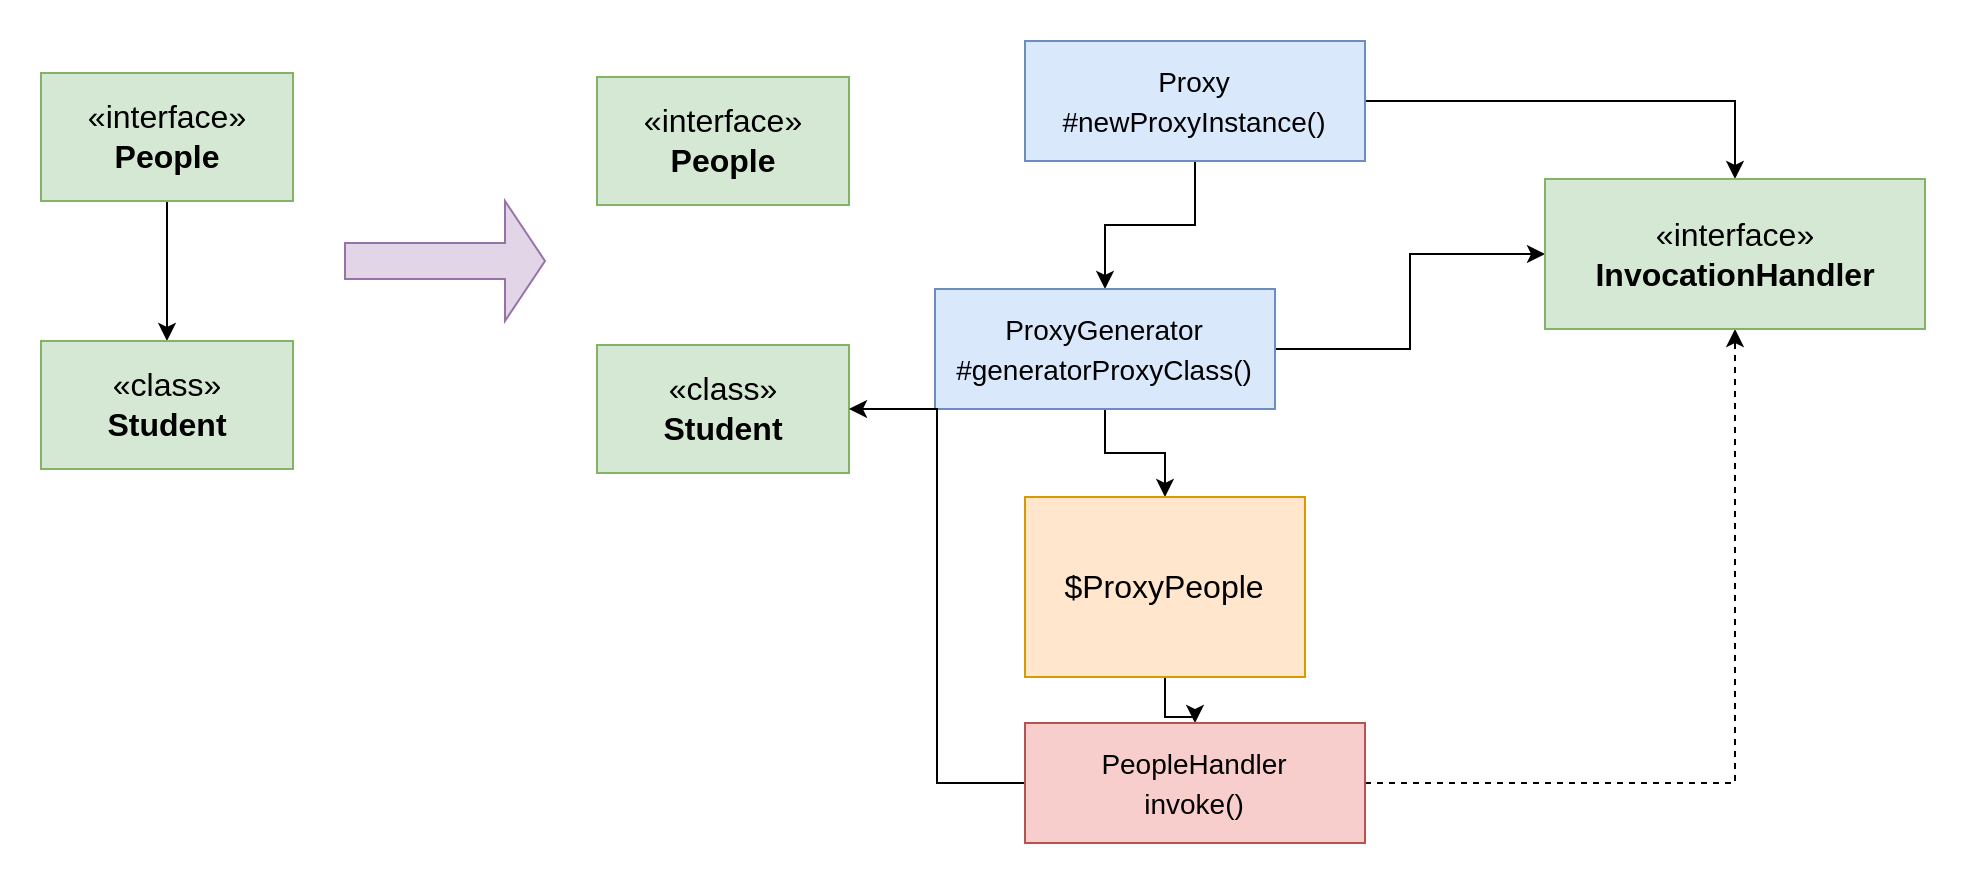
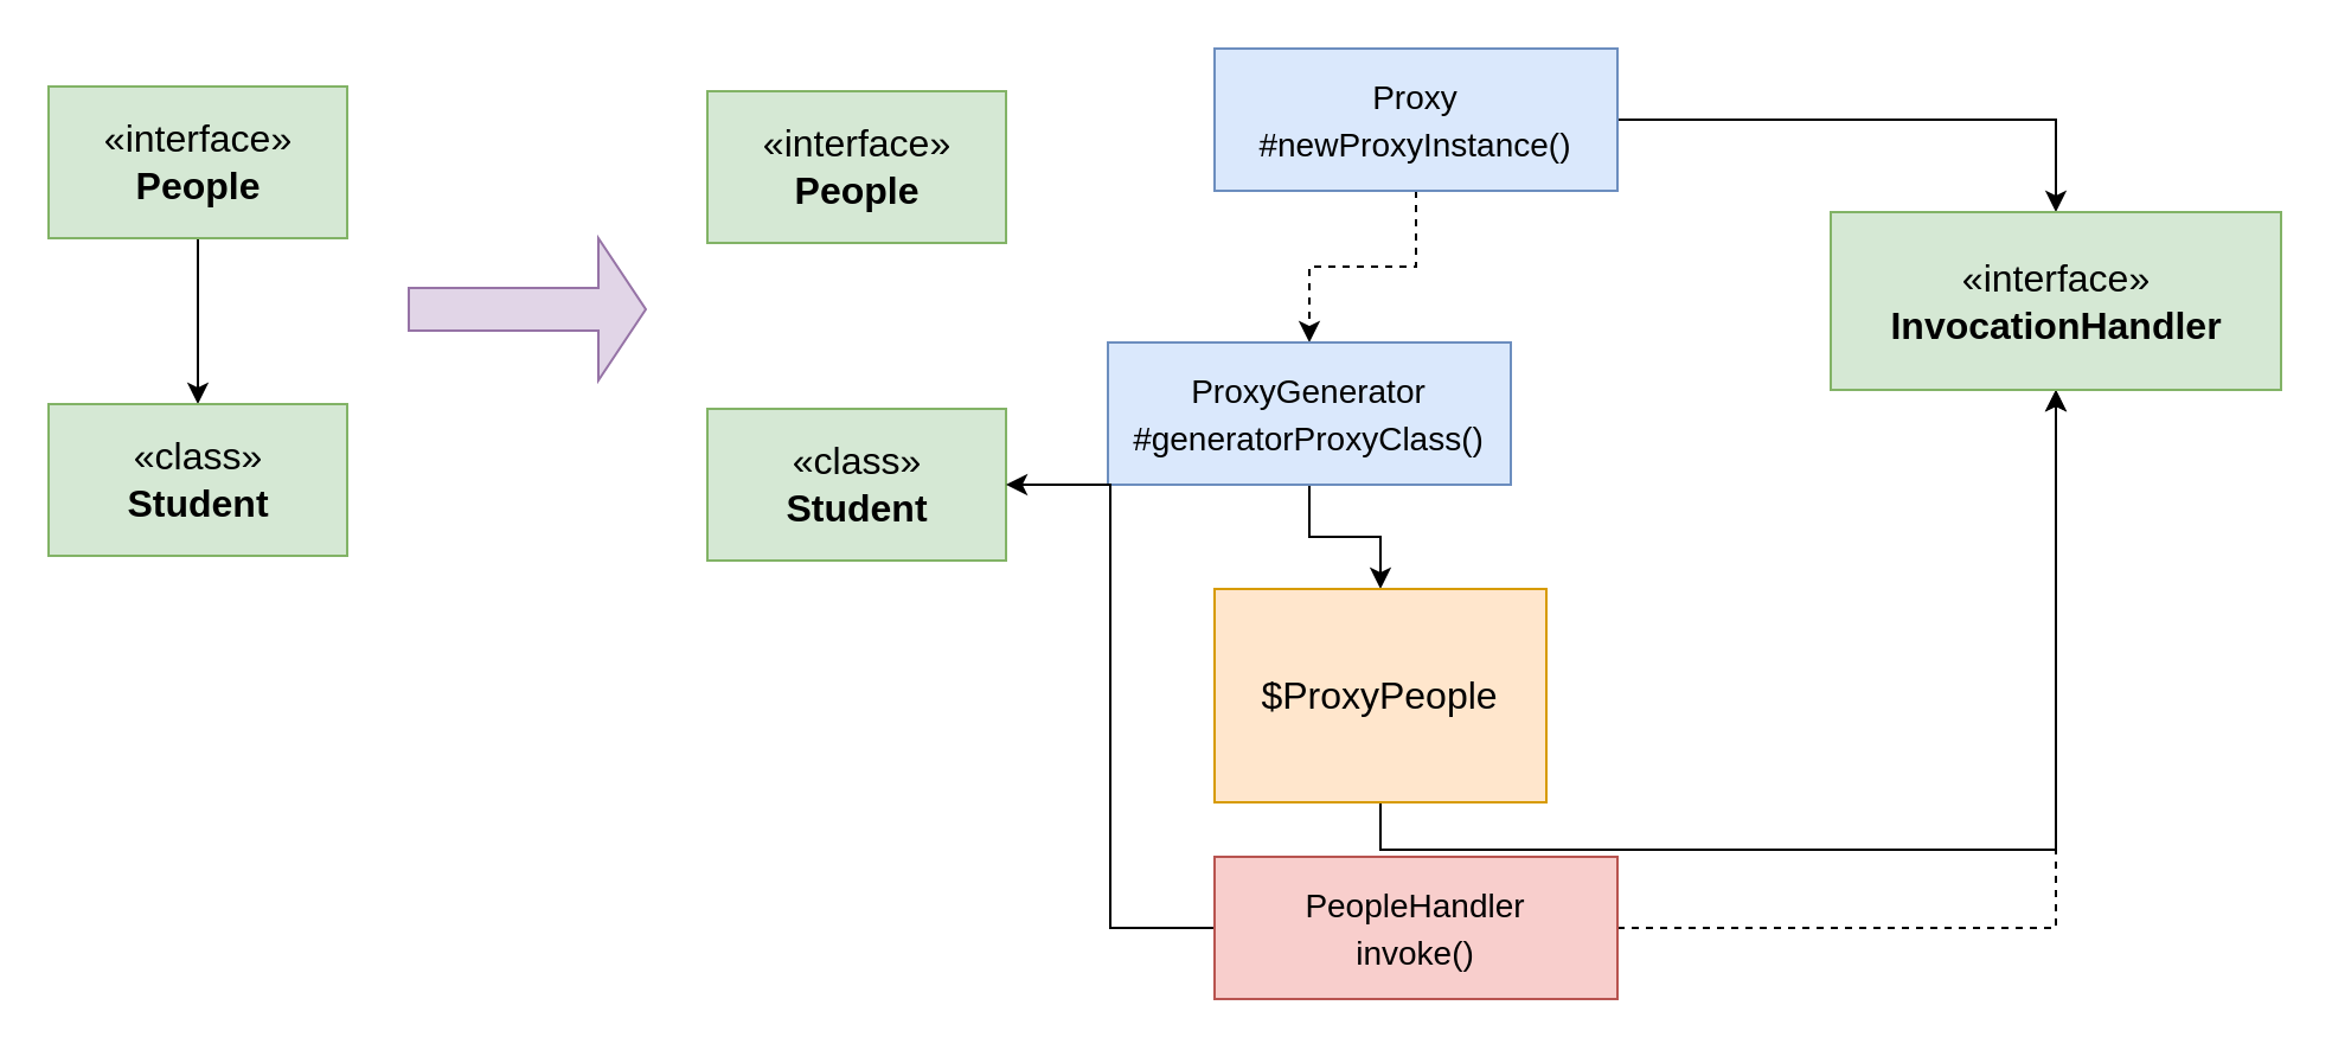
- <mxCell id="7" value="" style="edgeStyle=orthogonalEdgeStyle;rounded=0;orthogonalLoop=1;jettySize=auto;html=1;fontSize=14;" edge="1" parent="1" source="9" target="12"><mxGeometry relative="1" as="geometry" /></mxCell>
+ <mxCell id="7" value="" style="edgeStyle=orthogonalEdgeStyle;rounded=0;orthogonalLoop=1;jettySize=auto;html=1;fontSize=14;dashed=1;" edge="1" parent="1" source="9" target="12"><mxGeometry relative="1" as="geometry" /></mxCell>
- <mxCell id="11" style="edgeStyle=orthogonalEdgeStyle;rounded=0;orthogonalLoop=1;jettySize=auto;html=1;exitX=1;exitY=0.5;exitDx=0;exitDy=0;entryX=0;entryY=0.5;entryDx=0;entryDy=0;fontSize=16;" edge="1" parent="1" source="12" target="18"><mxGeometry relative="1" as="geometry" /></mxCell>
- <mxCell id="13" style="edgeStyle=orthogonalEdgeStyle;rounded=0;orthogonalLoop=1;jettySize=auto;html=1;exitX=0.5;exitY=1;exitDx=0;exitDy=0;fontSize=16;" edge="1" parent="1" source="14" target="17"><mxGeometry relative="1" as="geometry" /></mxCell>
+ <mxCell id="13" style="edgeStyle=orthogonalEdgeStyle;rounded=0;orthogonalLoop=1;jettySize=auto;html=1;exitX=0.5;exitY=1;exitDx=0;exitDy=0;fontSize=16;" edge="1" parent="1" source="14" target="18"><mxGeometry relative="1" as="geometry" /></mxCell>
